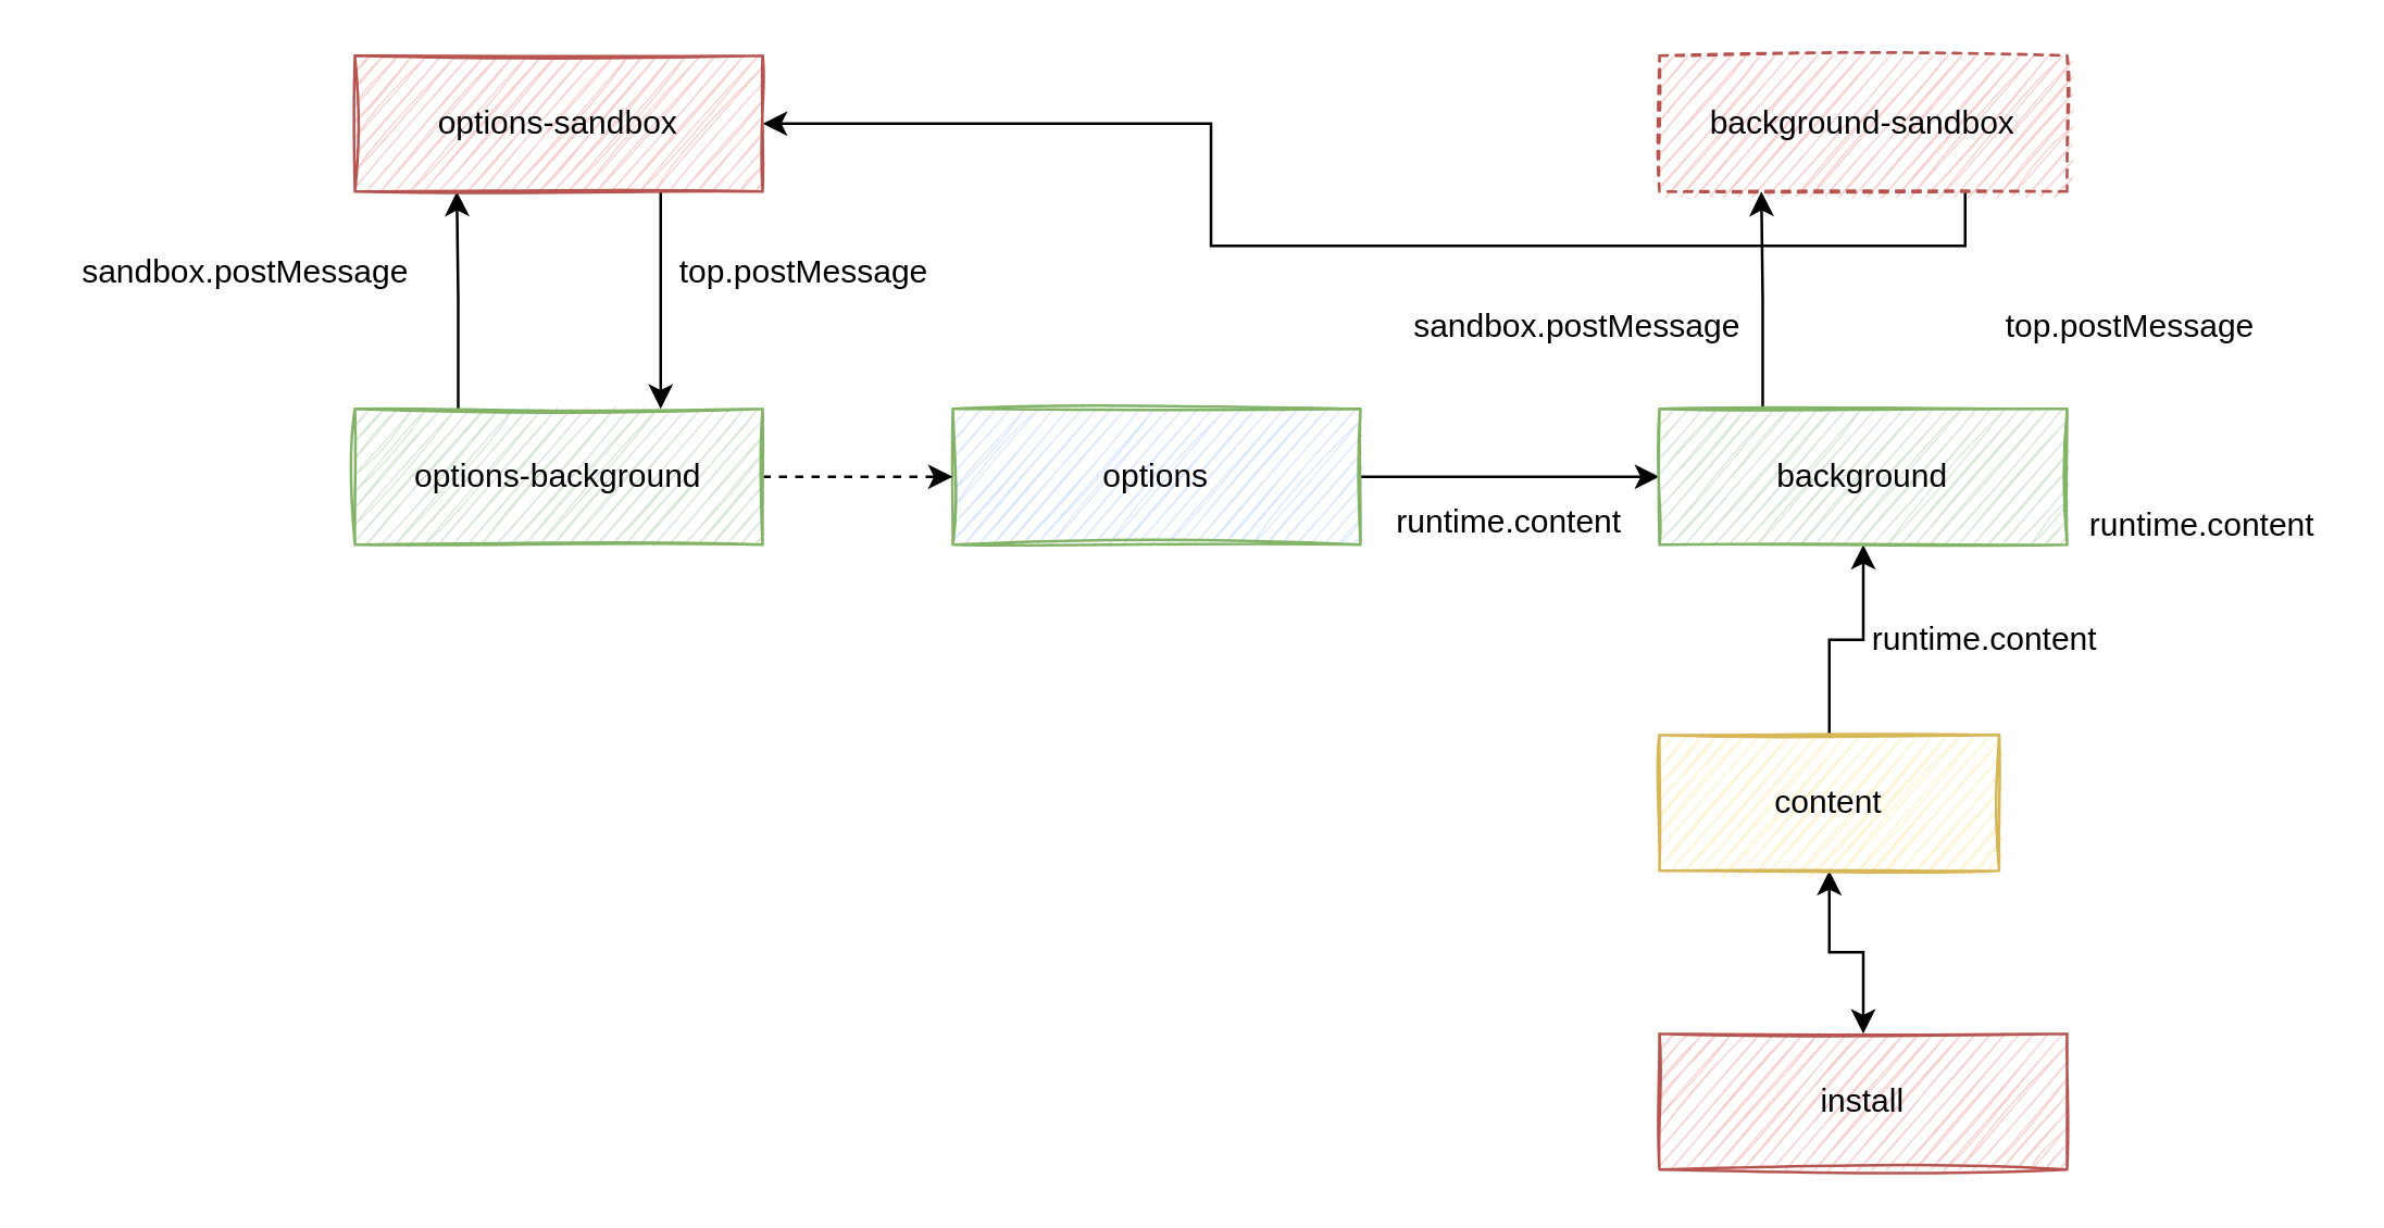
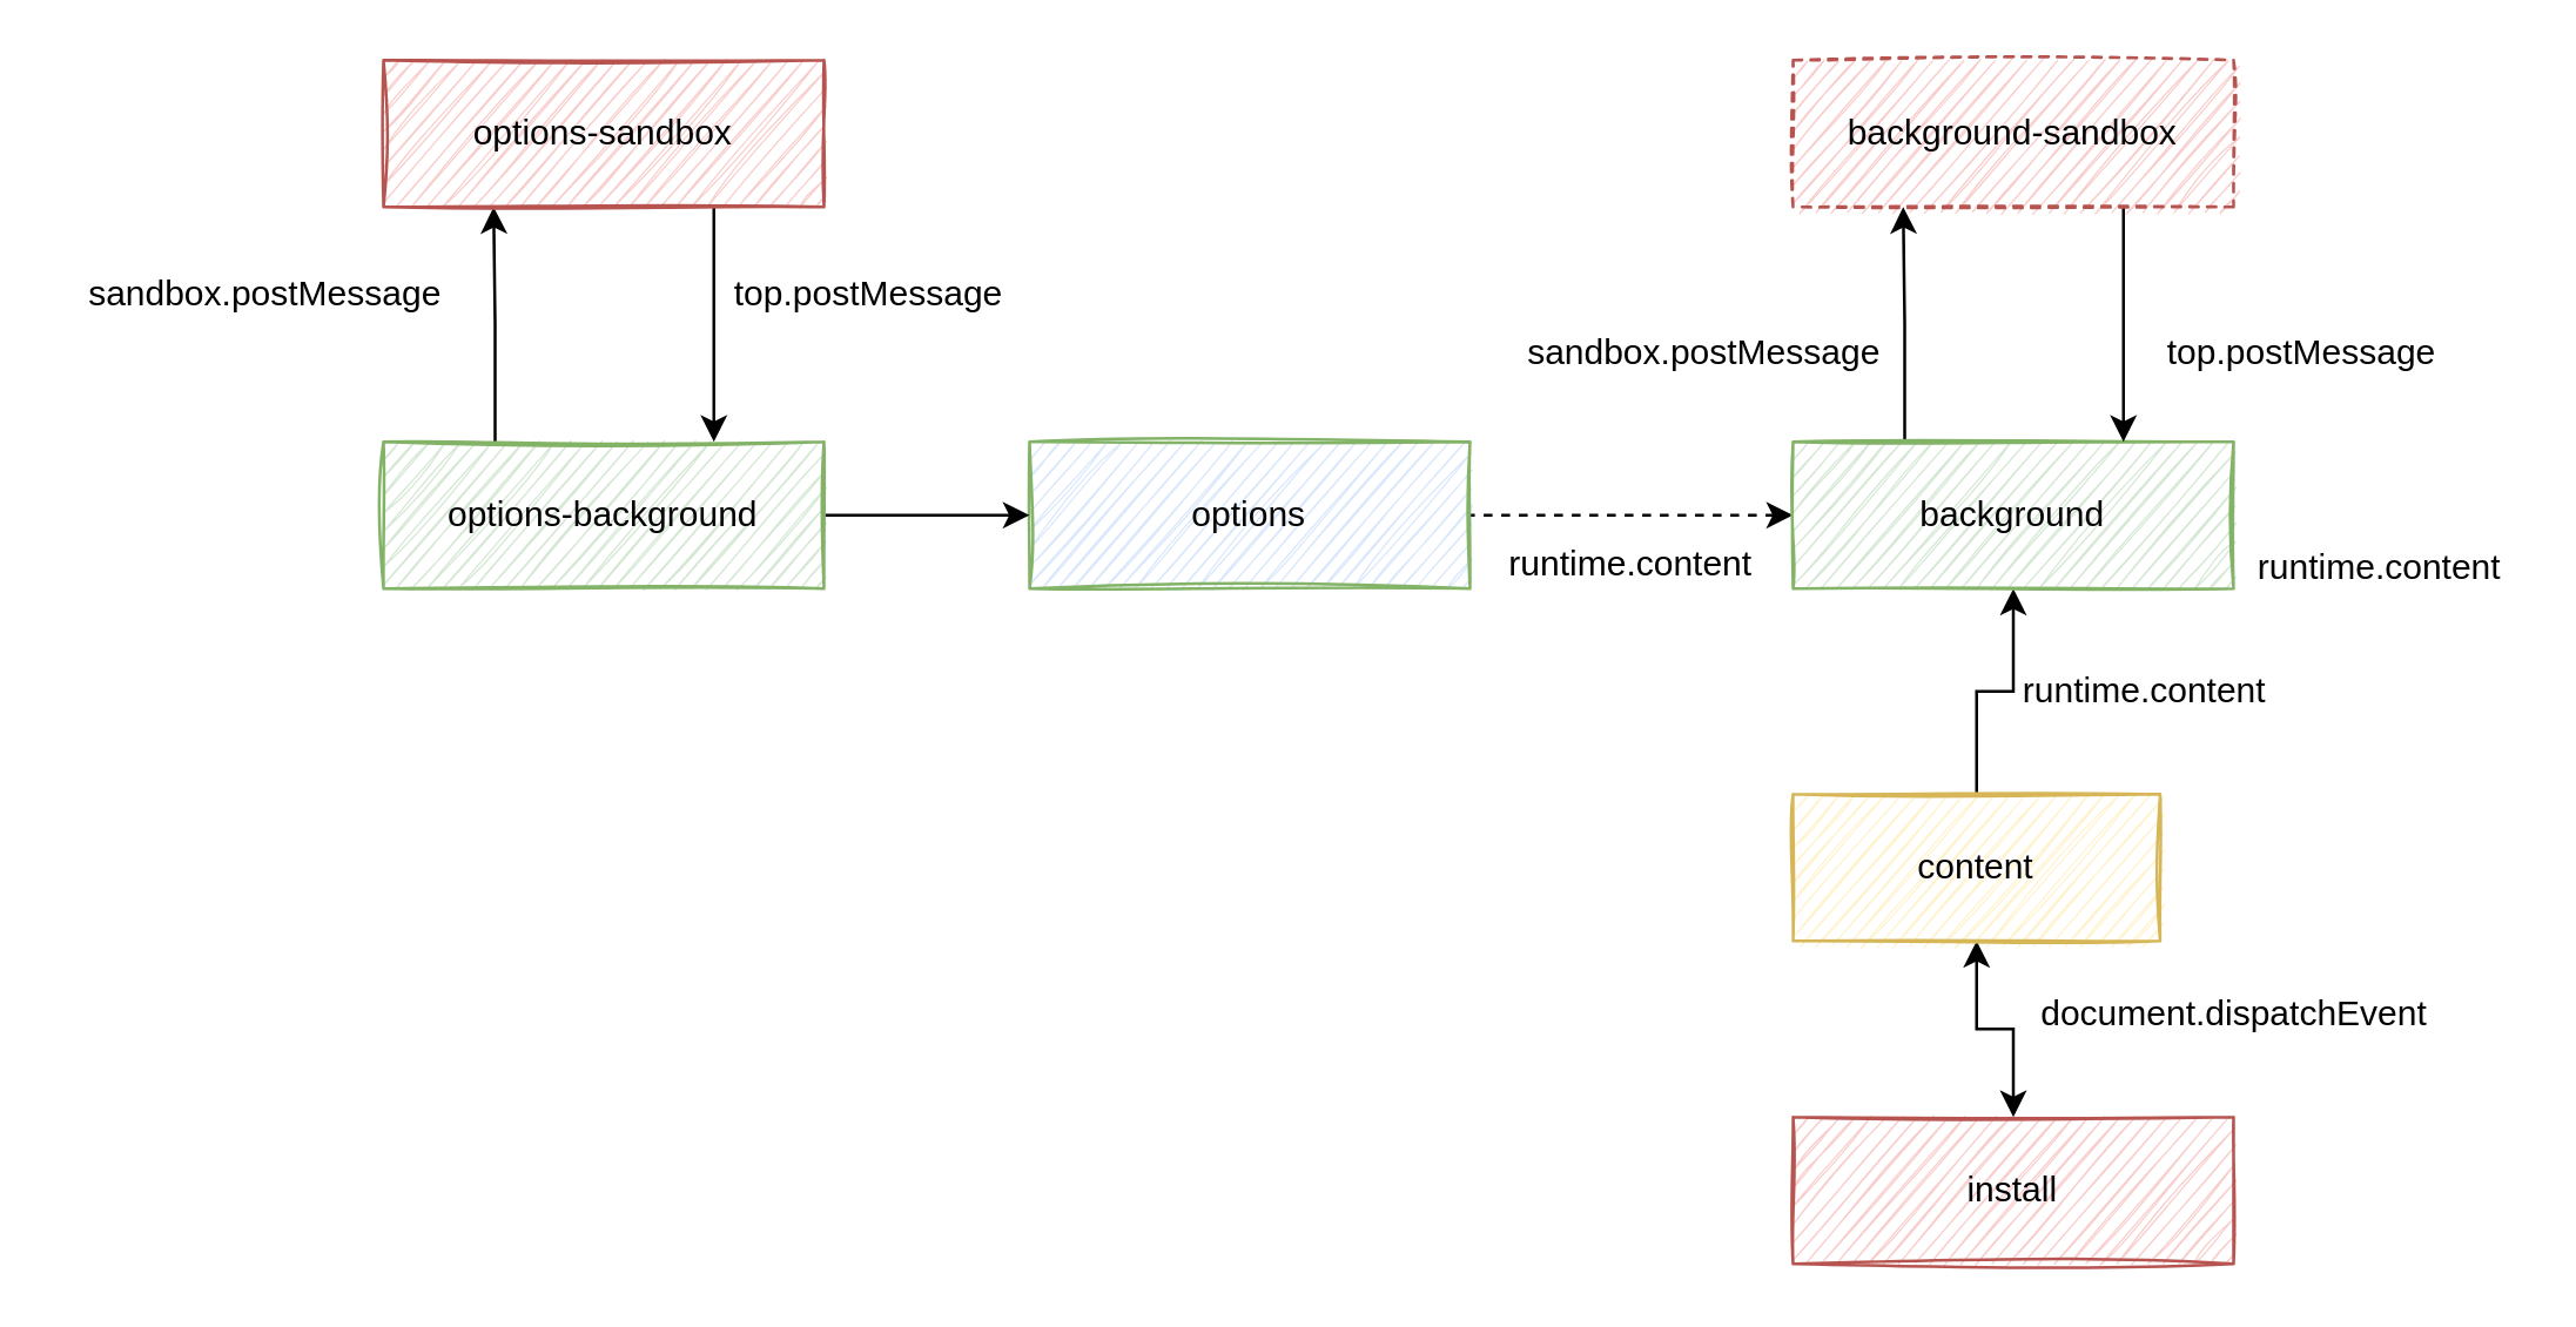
- <mxCell id="6" style="edgeStyle=orthogonalEdgeStyle;rounded=0;orthogonalLoop=1;jettySize=auto;html=1;exitX=0.75;exitY=1;exitDx=0;exitDy=0;" parent="1" source="7" target="16" edge="1"><mxGeometry relative="1" as="geometry" /></mxCell>
+ <mxCell id="6" style="edgeStyle=orthogonalEdgeStyle;rounded=0;orthogonalLoop=1;jettySize=auto;html=1;exitX=0.75;exitY=1;exitDx=0;exitDy=0;entryX=0.75;entryY=0;entryDx=0;entryDy=0;" parent="1" source="7" target="5" edge="1"><mxGeometry relative="1" as="geometry" /></mxCell>
- <mxCell id="23" value="" style="edgeStyle=orthogonalEdgeStyle;rounded=0;orthogonalLoop=1;jettySize=auto;html=1;startArrow=none;startFill=0;endArrow=classic;endFill=1;dashed=1;" edge="1" parent="1" source="24" target="13"><mxGeometry relative="1" as="geometry" /></mxCell>
+ <mxCell id="23" value="" style="edgeStyle=orthogonalEdgeStyle;rounded=0;orthogonalLoop=1;jettySize=auto;html=1;startArrow=none;startFill=0;endArrow=classic;endFill=1;" edge="1" parent="1" source="24" target="13"><mxGeometry relative="1" as="geometry" /></mxCell>
- <mxCell id="4" value="" style="edgeStyle=orthogonalEdgeStyle;rounded=0;orthogonalLoop=1;jettySize=auto;html=1;startArrow=classic;startFill=1;endArrow=none;endFill=0;" edge="1" parent="1" source="5" target="13"><mxGeometry relative="1" as="geometry" /></mxCell>
+ <mxCell id="4" value="" style="edgeStyle=orthogonalEdgeStyle;rounded=0;orthogonalLoop=1;jettySize=auto;html=1;startArrow=classic;startFill=1;endArrow=none;endFill=0;dashed=1;" edge="1" parent="1" source="5" target="13"><mxGeometry relative="1" as="geometry" /></mxCell>
+ <mxCell id="21" value="document.dispatchEvent" style="text;html=1;align=center;verticalAlign=middle;resizable=0;points=[];autosize=1;strokeColor=none;fillColor=none;" vertex="1" parent="1"><mxGeometry x="685" y="330" width="150" height="30" as="geometry" /></mxCell>
